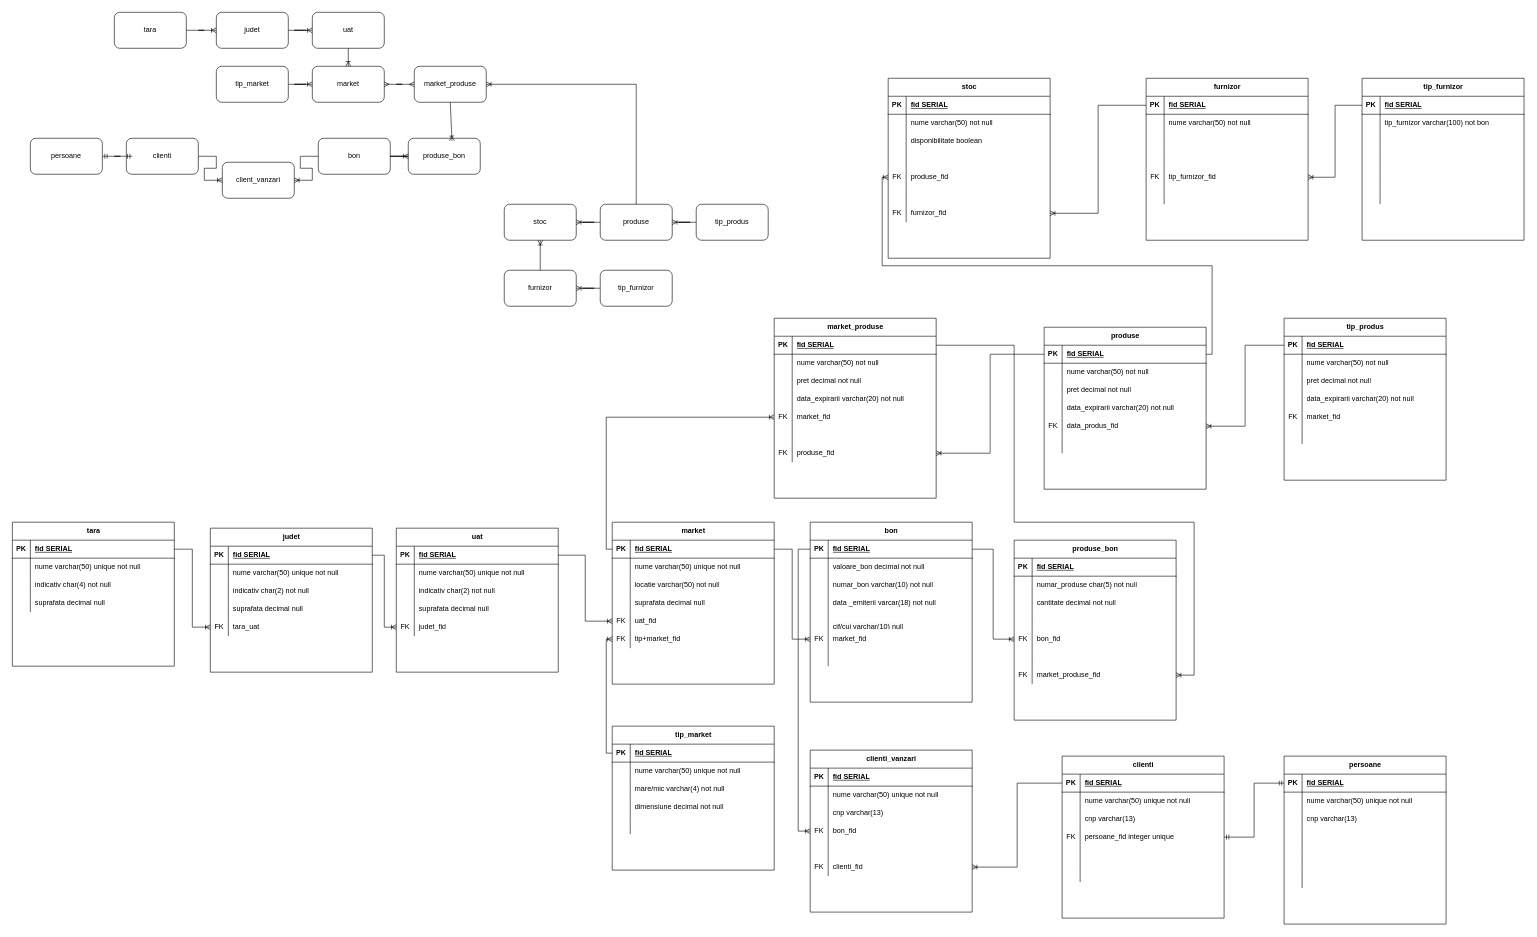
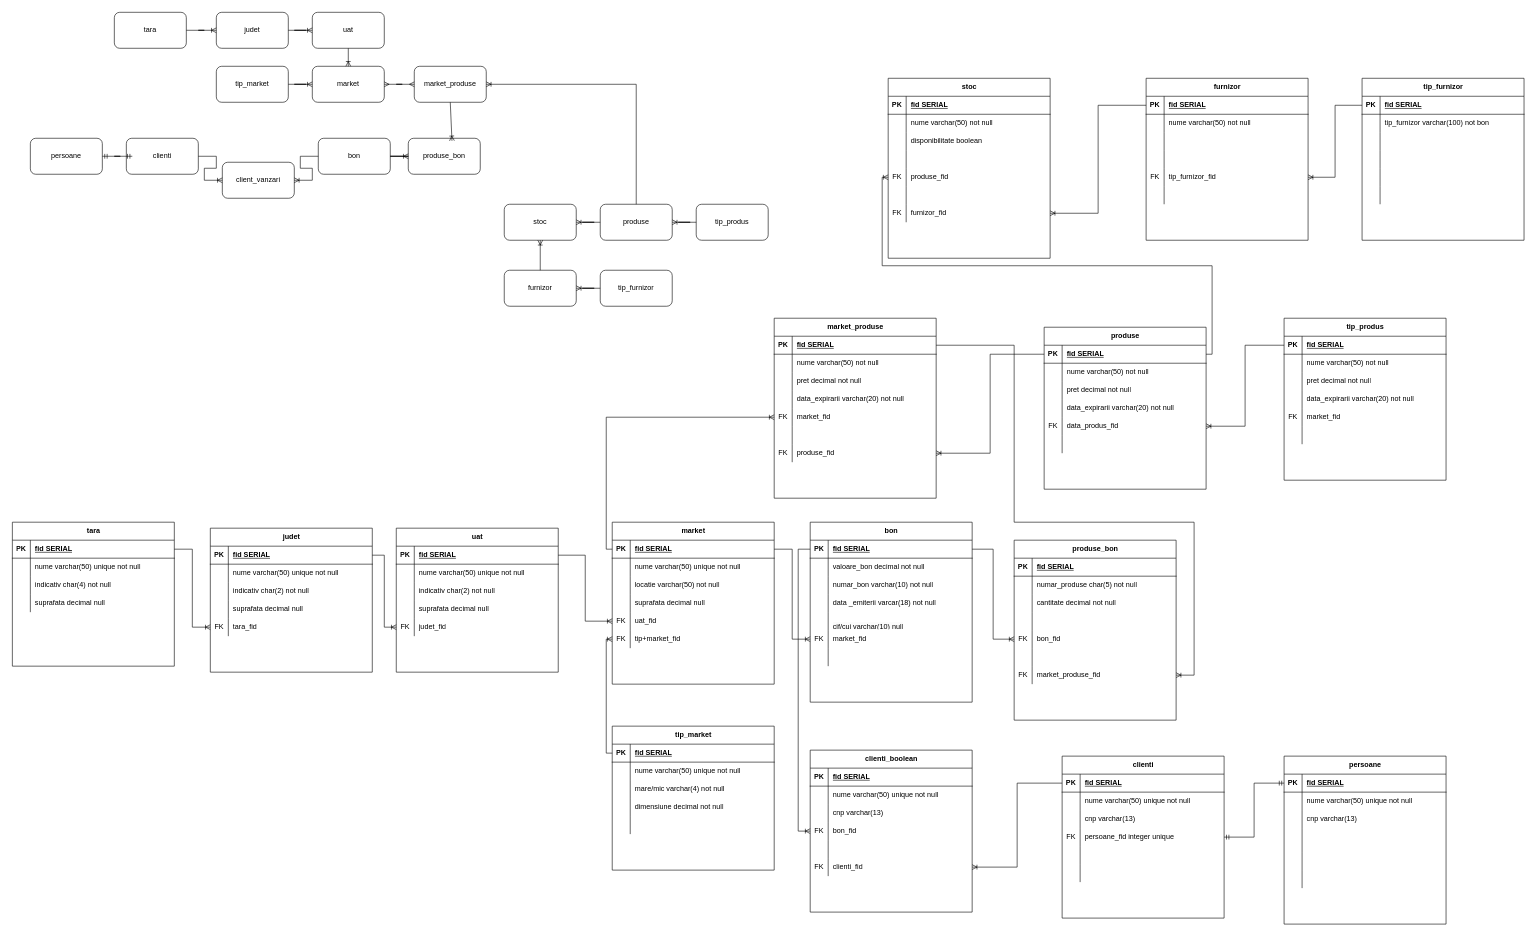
- <mxCell id="61" value="tara_uat" style="shape=partialRectangle;connectable=0;fillColor=none;top=0;left=0;bottom=0;right=0;align=left;spacingLeft=6;overflow=hidden;whiteSpace=wrap;html=1;" vertex="1" parent="59"><mxGeometry x="30" width="240" height="30" as="geometry"><mxRectangle width="240" height="30" as="alternateBounds" /></mxGeometry></mxCell>
+ <mxCell id="61" value="tara_fid" style="shape=partialRectangle;connectable=0;fillColor=none;top=0;left=0;bottom=0;right=0;align=left;spacingLeft=6;overflow=hidden;whiteSpace=wrap;html=1;" vertex="1" parent="59"><mxGeometry x="30" width="240" height="30" as="geometry"><mxRectangle width="240" height="30" as="alternateBounds" /></mxGeometry></mxCell>
- <mxCell id="290" value="clienti_vanzari" style="shape=table;startSize=30;container=1;collapsible=1;childLayout=tableLayout;fixedRows=1;rowLines=0;fontStyle=1;align=center;resizeLast=1;html=1;" vertex="1" parent="1"><mxGeometry x="1350" y="1250" width="270" height="270" as="geometry" /></mxCell>
+ <mxCell id="290" value="clienti_boolean" style="shape=table;startSize=30;container=1;collapsible=1;childLayout=tableLayout;fixedRows=1;rowLines=0;fontStyle=1;align=center;resizeLast=1;html=1;" vertex="1" parent="1"><mxGeometry x="1350" y="1250" width="270" height="270" as="geometry" /></mxCell>
